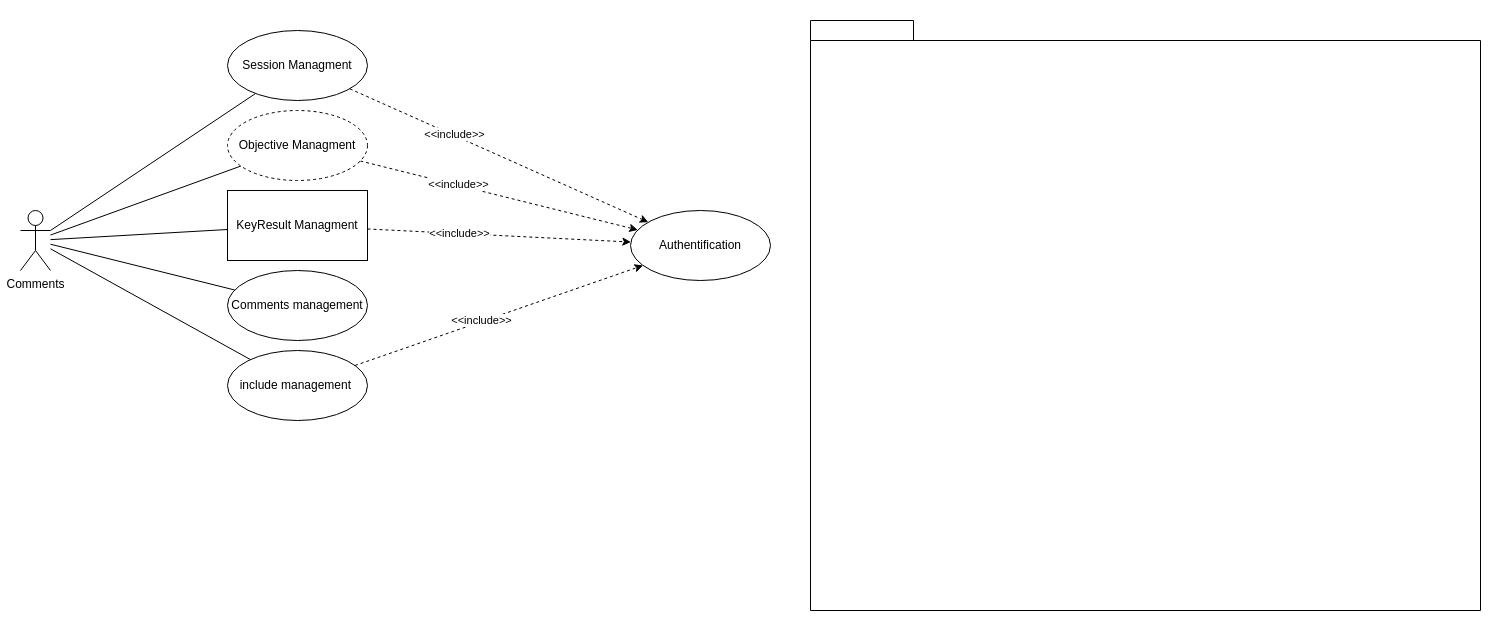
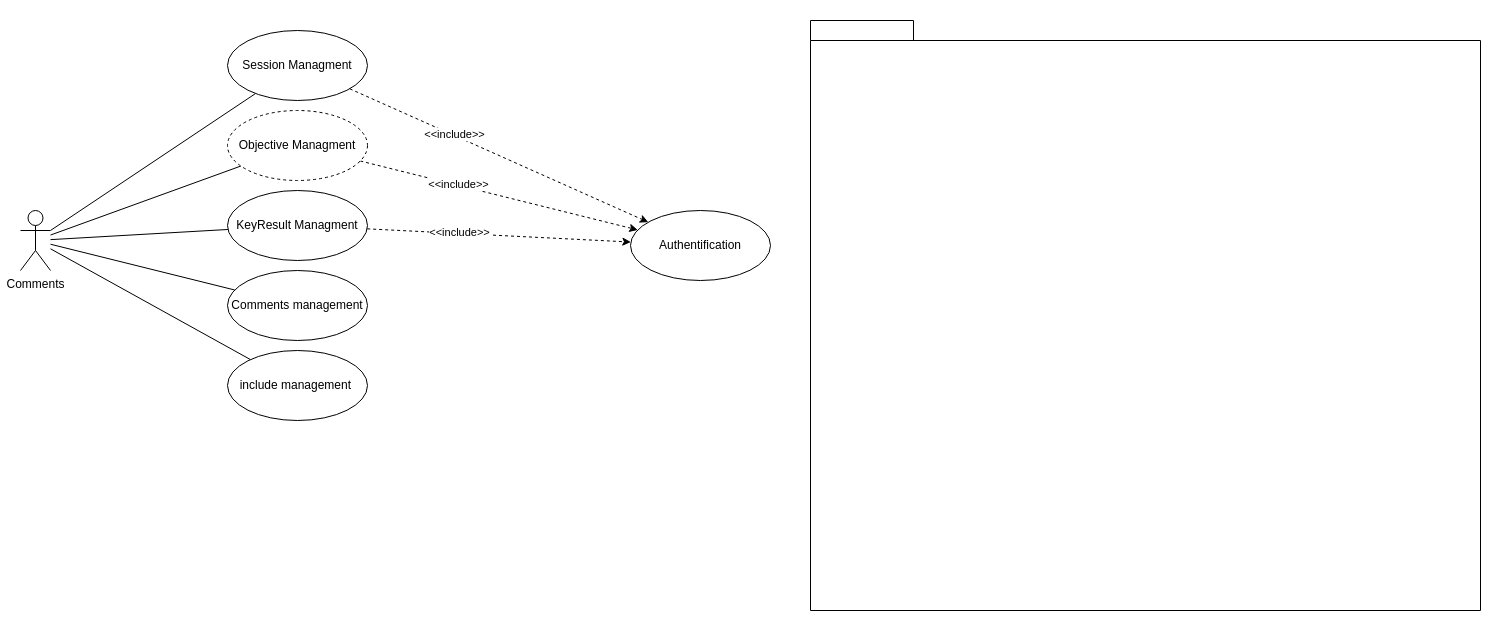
- <mxCell id="14" value="KeyResult Managment" style="whiteSpace=wrap;html=1;rounded=0;" parent="1" vertex="1"><mxGeometry x="227" y="190" width="140" height="70" as="geometry" /></mxCell>
+ <mxCell id="14" value="KeyResult Managment" style="ellipse;whiteSpace=wrap;html=1;" parent="1" vertex="1"><mxGeometry x="227" y="190" width="140" height="70" as="geometry" /></mxCell>
- <mxCell id="2" style="edgeStyle=none;html=1;dashed=1;" parent="1" source="22" target="10" edge="1"><mxGeometry relative="1" as="geometry" /></mxCell>
- <mxCell id="3" value="&amp;lt;&amp;lt;include&amp;gt;&amp;gt;" style="edgeLabel;html=1;align=center;verticalAlign=middle;resizable=0;points=[];" parent="2" vertex="1" connectable="0"><mxGeometry x="-0.12" y="2" relative="1" as="geometry"><mxPoint as="offset" /></mxGeometry></mxCell>
